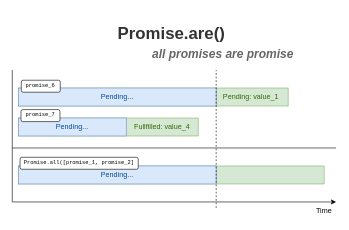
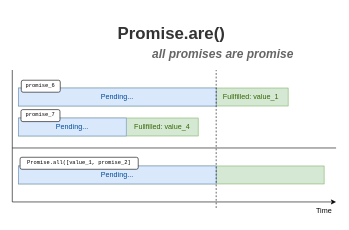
- <mxCell id="14" value="Pending: value_1" style="text;html=1;strokeColor=none;fillColor=none;align=center;verticalAlign=middle;whiteSpace=wrap;rounded=0;fontColor=#336600;" parent="1" vertex="1"><mxGeometry x="353" y="151" width="130" height="20" as="geometry" /></mxCell>
+ <mxCell id="14" value="Fullfilled: value_1" style="text;html=1;strokeColor=none;fillColor=none;align=center;verticalAlign=middle;whiteSpace=wrap;rounded=0;fontColor=#336600;" parent="1" vertex="1"><mxGeometry x="353" y="151" width="130" height="20" as="geometry" /></mxCell>
- <mxCell id="22" value="Promise.all([promise_1, promise_2]" style="text;html=1;strokeColor=none;fillColor=none;align=center;verticalAlign=middle;whiteSpace=wrap;rounded=0;fontSize=9;fontFamily=Courier New;" vertex="1" parent="1"><mxGeometry x="37" y="261.5" width="189" height="20" as="geometry" /></mxCell>
+ <mxCell id="22" value="Promise.all([value_1, promise_2]" style="text;html=1;strokeColor=none;fillColor=none;align=center;verticalAlign=middle;whiteSpace=wrap;rounded=0;fontSize=9;fontFamily=Courier New;" vertex="1" parent="1"><mxGeometry x="37" y="261.5" width="189" height="20" as="geometry" /></mxCell>
